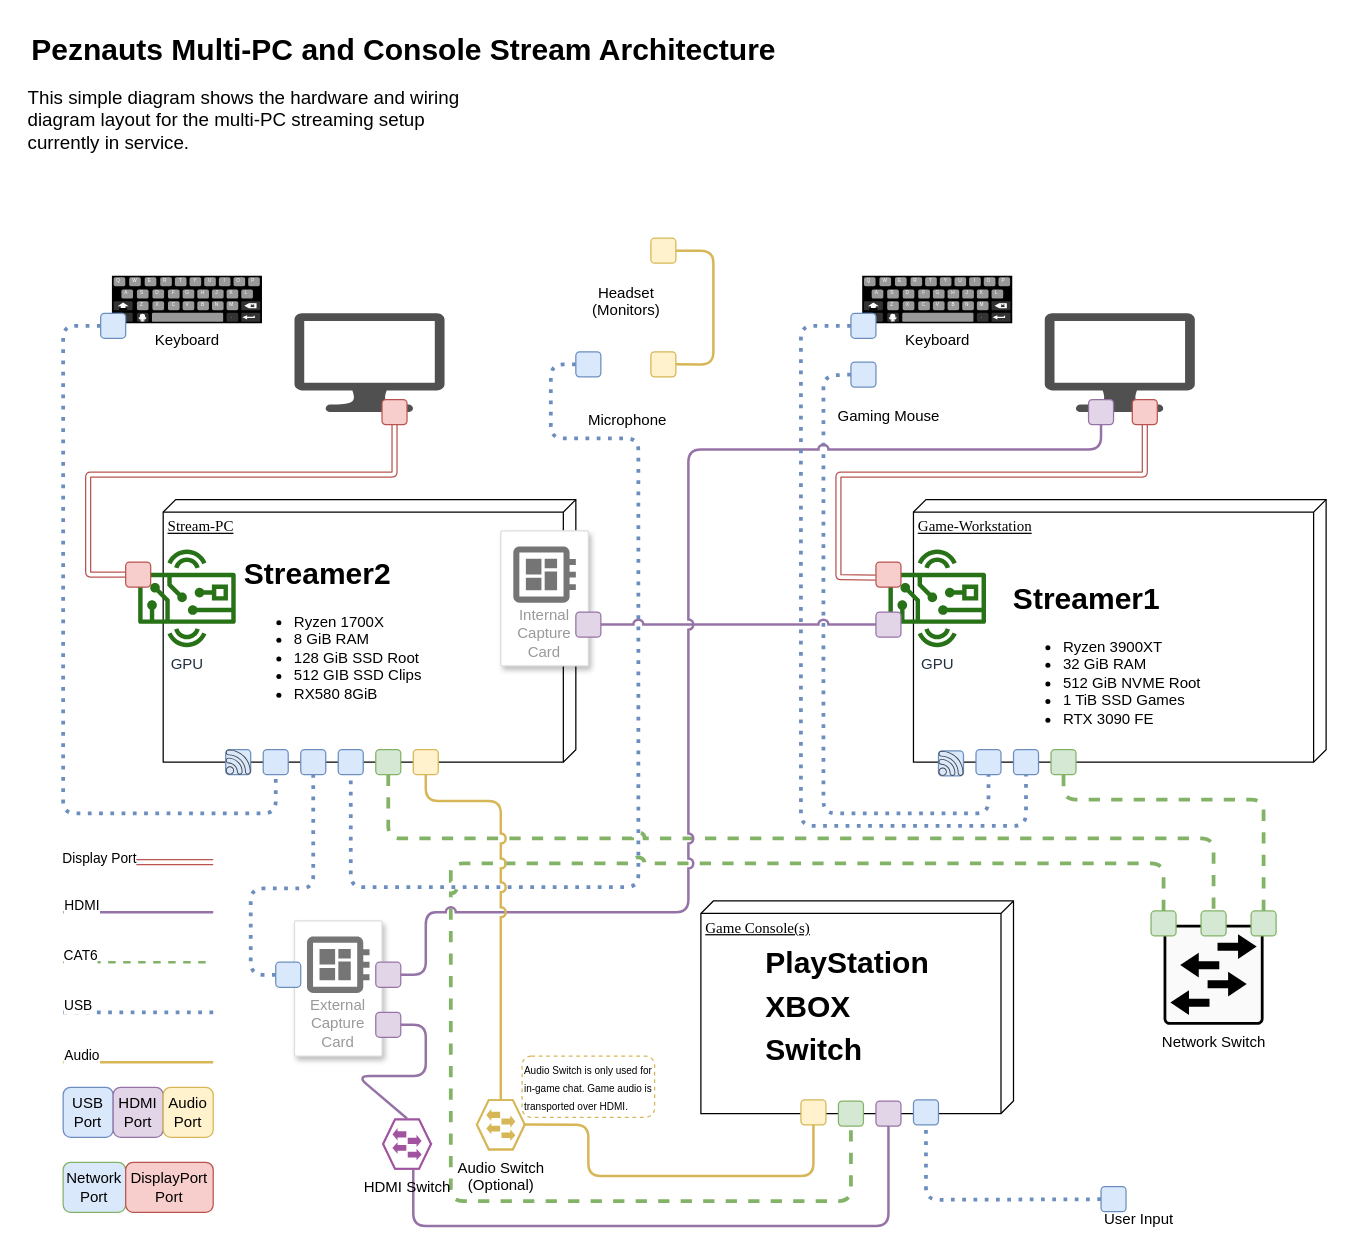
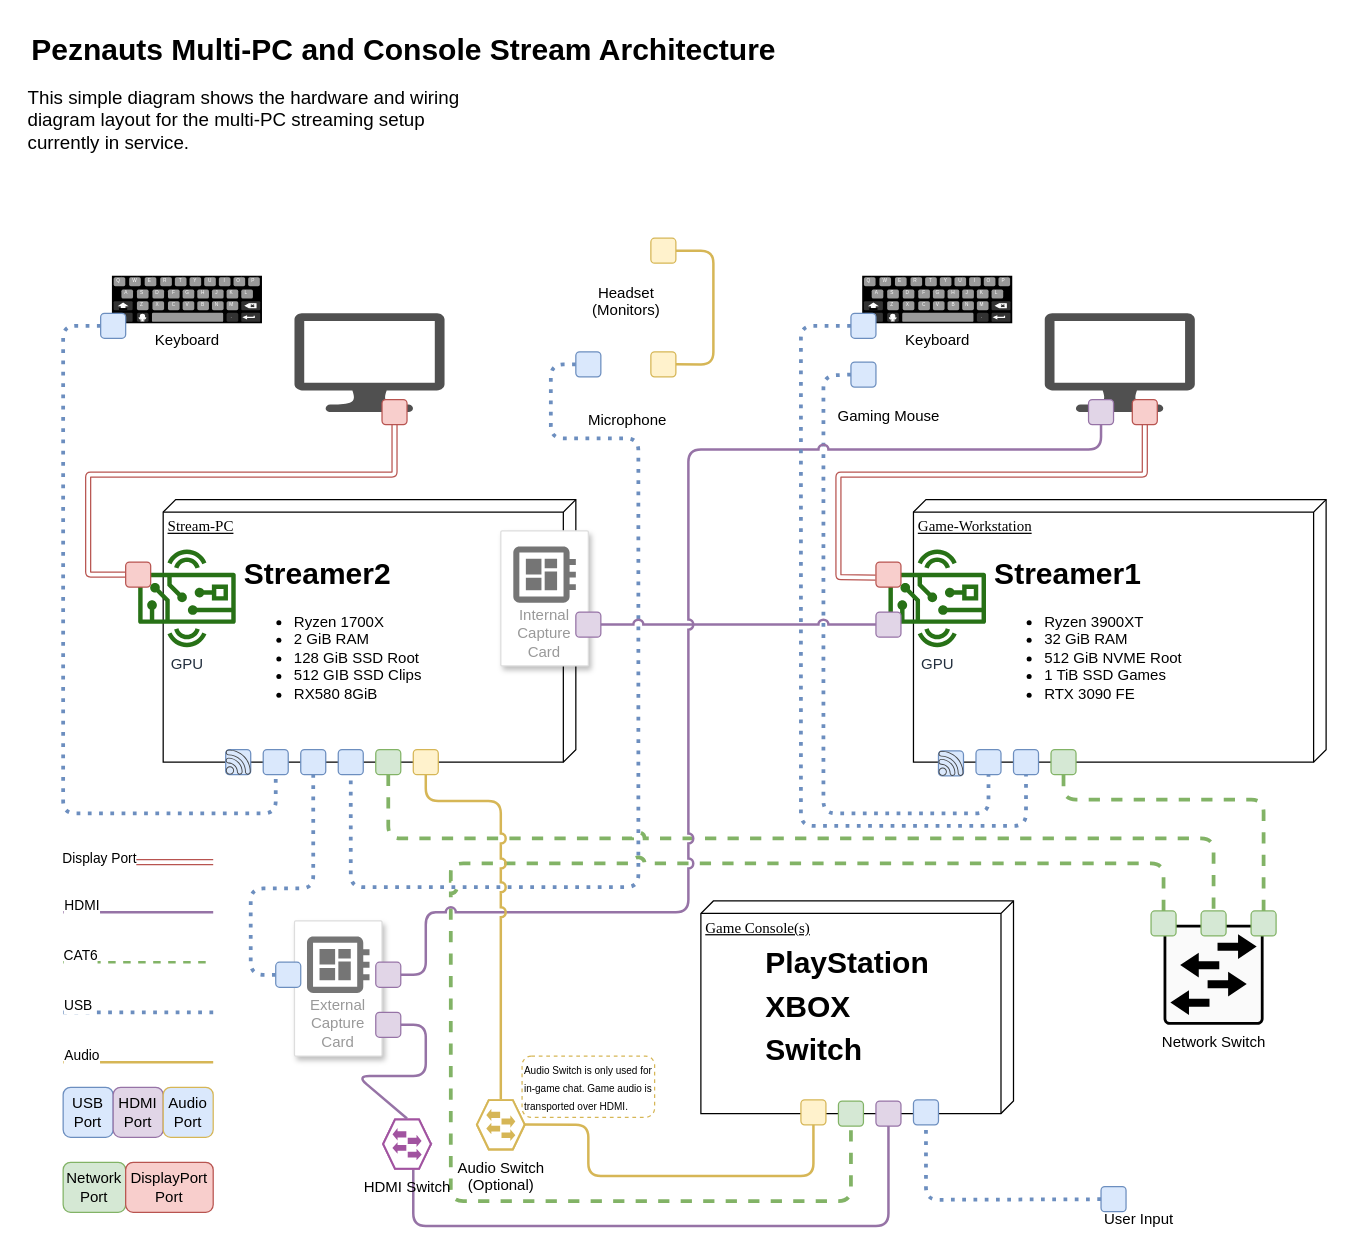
- <mxCell id="54" value="&lt;h1&gt;Streamer2&lt;/h1&gt;&lt;p&gt;&lt;/p&gt;&lt;ul&gt;&lt;li&gt;Ryzen 1700X&lt;/li&gt;&lt;li&gt;8 GiB RAM&lt;/li&gt;&lt;li&gt;128 GiB SSD Root&lt;/li&gt;&lt;li&gt;512 GIB SSD Clips&lt;/li&gt;&lt;li&gt;RX580 8GiB&lt;/li&gt;&lt;/ul&gt;&lt;p&gt;&lt;/p&gt;" style="text;html=1;strokeColor=none;fillColor=none;spacing=5;spacingTop=-20;whiteSpace=wrap;overflow=hidden;rounded=0;" vertex="1" parent="1"><mxGeometry x="190" y="439" width="250" height="130" as="geometry" /></mxCell>
+ <mxCell id="54" value="&lt;h1&gt;Streamer2&lt;/h1&gt;&lt;p&gt;&lt;/p&gt;&lt;ul&gt;&lt;li&gt;Ryzen 1700X&lt;/li&gt;&lt;li&gt;2 GiB RAM&lt;/li&gt;&lt;li&gt;128 GiB SSD Root&lt;/li&gt;&lt;li&gt;512 GIB SSD Clips&lt;/li&gt;&lt;li&gt;RX580 8GiB&lt;/li&gt;&lt;/ul&gt;&lt;p&gt;&lt;/p&gt;" style="text;html=1;strokeColor=none;fillColor=none;spacing=5;spacingTop=-20;whiteSpace=wrap;overflow=hidden;rounded=0;" vertex="1" parent="1"><mxGeometry x="190" y="439" width="250" height="130" as="geometry" /></mxCell>
- <mxCell id="53" value="&lt;h1&gt;Streamer1&lt;/h1&gt;&lt;p&gt;&lt;/p&gt;&lt;ul&gt;&lt;li&gt;Ryzen 3900XT&lt;/li&gt;&lt;li&gt;32 GiB RAM&lt;/li&gt;&lt;li&gt;512 GiB NVME Root&lt;/li&gt;&lt;li&gt;1 TiB SSD Games&lt;/li&gt;&lt;li&gt;RTX 3090 FE&lt;/li&gt;&lt;/ul&gt;&lt;p&gt;&lt;/p&gt;" style="text;html=1;strokeColor=none;fillColor=none;spacing=5;spacingTop=-20;whiteSpace=wrap;overflow=hidden;rounded=0;" vertex="1" parent="1"><mxGeometry x="805" y="459" width="250" height="130" as="geometry" /></mxCell>
+ <mxCell id="53" value="&lt;h1&gt;Streamer1&lt;/h1&gt;&lt;p&gt;&lt;/p&gt;&lt;ul&gt;&lt;li&gt;Ryzen 3900XT&lt;/li&gt;&lt;li&gt;32 GiB RAM&lt;/li&gt;&lt;li&gt;512 GiB NVME Root&lt;/li&gt;&lt;li&gt;1 TiB SSD Games&lt;/li&gt;&lt;li&gt;RTX 3090 FE&lt;/li&gt;&lt;/ul&gt;&lt;p&gt;&lt;/p&gt;" style="text;html=1;strokeColor=none;fillColor=none;spacing=5;spacingTop=-20;whiteSpace=wrap;overflow=hidden;rounded=0;" vertex="1" parent="1"><mxGeometry x="790" y="439" width="250" height="130" as="geometry" /></mxCell>
- <mxCell id="38" value="Audio Port" style="rounded=1;whiteSpace=wrap;html=1;fillColor=#fff2cc;strokeColor=#d6b656;" parent="1" vertex="1"><mxGeometry x="130" y="869" width="40" height="40" as="geometry" /></mxCell>
+ <mxCell id="38" value="Audio Port" style="rounded=1;whiteSpace=wrap;html=1;fillColor=#dae8fc;strokeColor=#d6b656;" parent="1" vertex="1"><mxGeometry x="130" y="869" width="40" height="40" as="geometry" /></mxCell>
- <mxCell id="39" value="Network Port" style="rounded=1;whiteSpace=wrap;html=1;fillColor=#dae8fc;strokeColor=#82b366;" parent="1" vertex="1"><mxGeometry x="50" y="929" width="50" height="40" as="geometry" /></mxCell>
+ <mxCell id="39" value="Network Port" style="rounded=1;whiteSpace=wrap;html=1;fillColor=#d5e8d4;strokeColor=#82b366;" parent="1" vertex="1"><mxGeometry x="50" y="929" width="50" height="40" as="geometry" /></mxCell>
